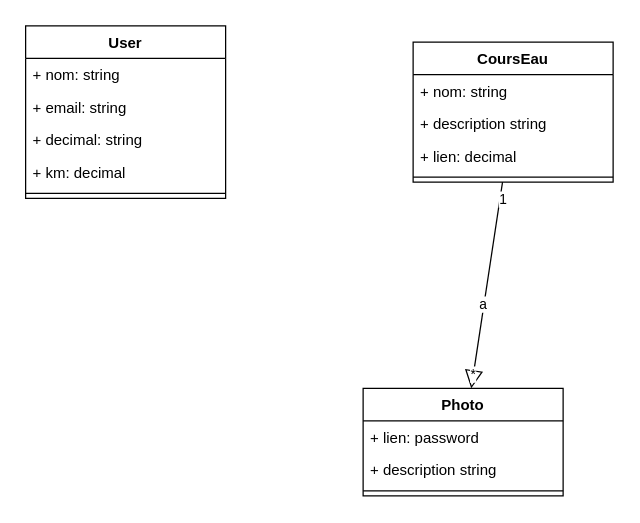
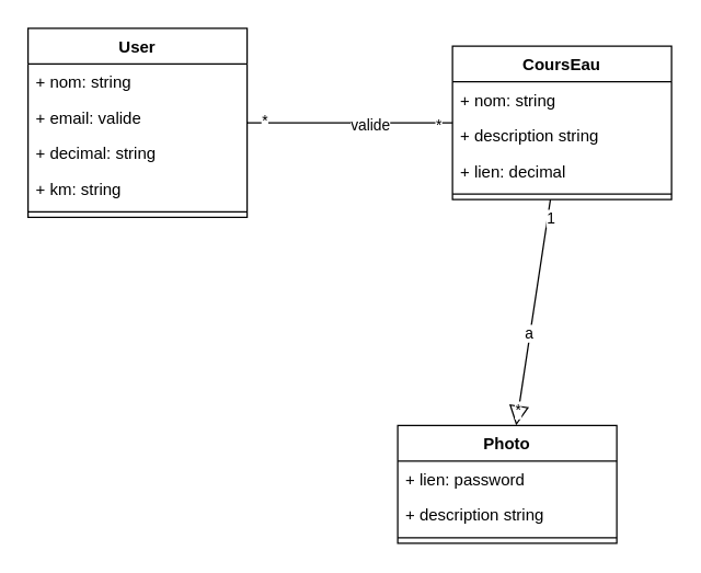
- <mxCell id="4" value="+ email: string" style="text;strokeColor=none;fillColor=none;align=left;verticalAlign=top;spacingLeft=4;spacingRight=4;overflow=hidden;rotatable=0;points=[[0,0.5],[1,0.5]];portConstraint=eastwest;whiteSpace=wrap;html=1;" parent="2" vertex="1"><mxGeometry y="52" width="160" height="26" as="geometry" /></mxCell>
+ <mxCell id="4" value="+ email: valide" style="text;strokeColor=none;fillColor=none;align=left;verticalAlign=top;spacingLeft=4;spacingRight=4;overflow=hidden;rotatable=0;points=[[0,0.5],[1,0.5]];portConstraint=eastwest;whiteSpace=wrap;html=1;" parent="2" vertex="1"><mxGeometry y="52" width="160" height="26" as="geometry" /></mxCell>
+ <mxCell id="13" value="" style="endArrow=none;endFill=0;endSize=12;html=1;rounded=0;" edge="1" parent="1" source="2" target="8"><mxGeometry width="160" relative="1" as="geometry"><mxPoint x="270" y="250" as="sourcePoint" /><mxPoint x="270" y="75.034" as="targetPoint" /></mxGeometry></mxCell>
+ <mxCell id="14" value="valide" style="edgeLabel;html=1;align=center;verticalAlign=middle;resizable=0;points=[];" vertex="1" connectable="0" parent="13"><mxGeometry x="0.188" y="-1" relative="1" as="geometry"><mxPoint as="offset" /></mxGeometry></mxCell>
+ <mxCell id="15" value="*" style="edgeLabel;html=1;align=center;verticalAlign=middle;resizable=0;points=[];" vertex="1" connectable="0" parent="13"><mxGeometry x="0.857" y="-1" relative="1" as="geometry"><mxPoint as="offset" /></mxGeometry></mxCell>
+ <mxCell id="16" value="*" style="edgeLabel;html=1;align=center;verticalAlign=middle;resizable=0;points=[];" vertex="1" connectable="0" parent="13"><mxGeometry x="-0.84" y="2" relative="1" as="geometry"><mxPoint as="offset" /></mxGeometry></mxCell>
- <mxCell id="6" value="+ km: decimal" style="text;strokeColor=none;fillColor=none;align=left;verticalAlign=top;spacingLeft=4;spacingRight=4;overflow=hidden;rotatable=0;points=[[0,0.5],[1,0.5]];portConstraint=eastwest;whiteSpace=wrap;html=1;" vertex="1" parent="2"><mxGeometry y="104" width="160" height="26" as="geometry" /></mxCell>
+ <mxCell id="6" value="+ km: string" style="text;strokeColor=none;fillColor=none;align=left;verticalAlign=top;spacingLeft=4;spacingRight=4;overflow=hidden;rotatable=0;points=[[0,0.5],[1,0.5]];portConstraint=eastwest;whiteSpace=wrap;html=1;" vertex="1" parent="2"><mxGeometry y="104" width="160" height="26" as="geometry" /></mxCell>
